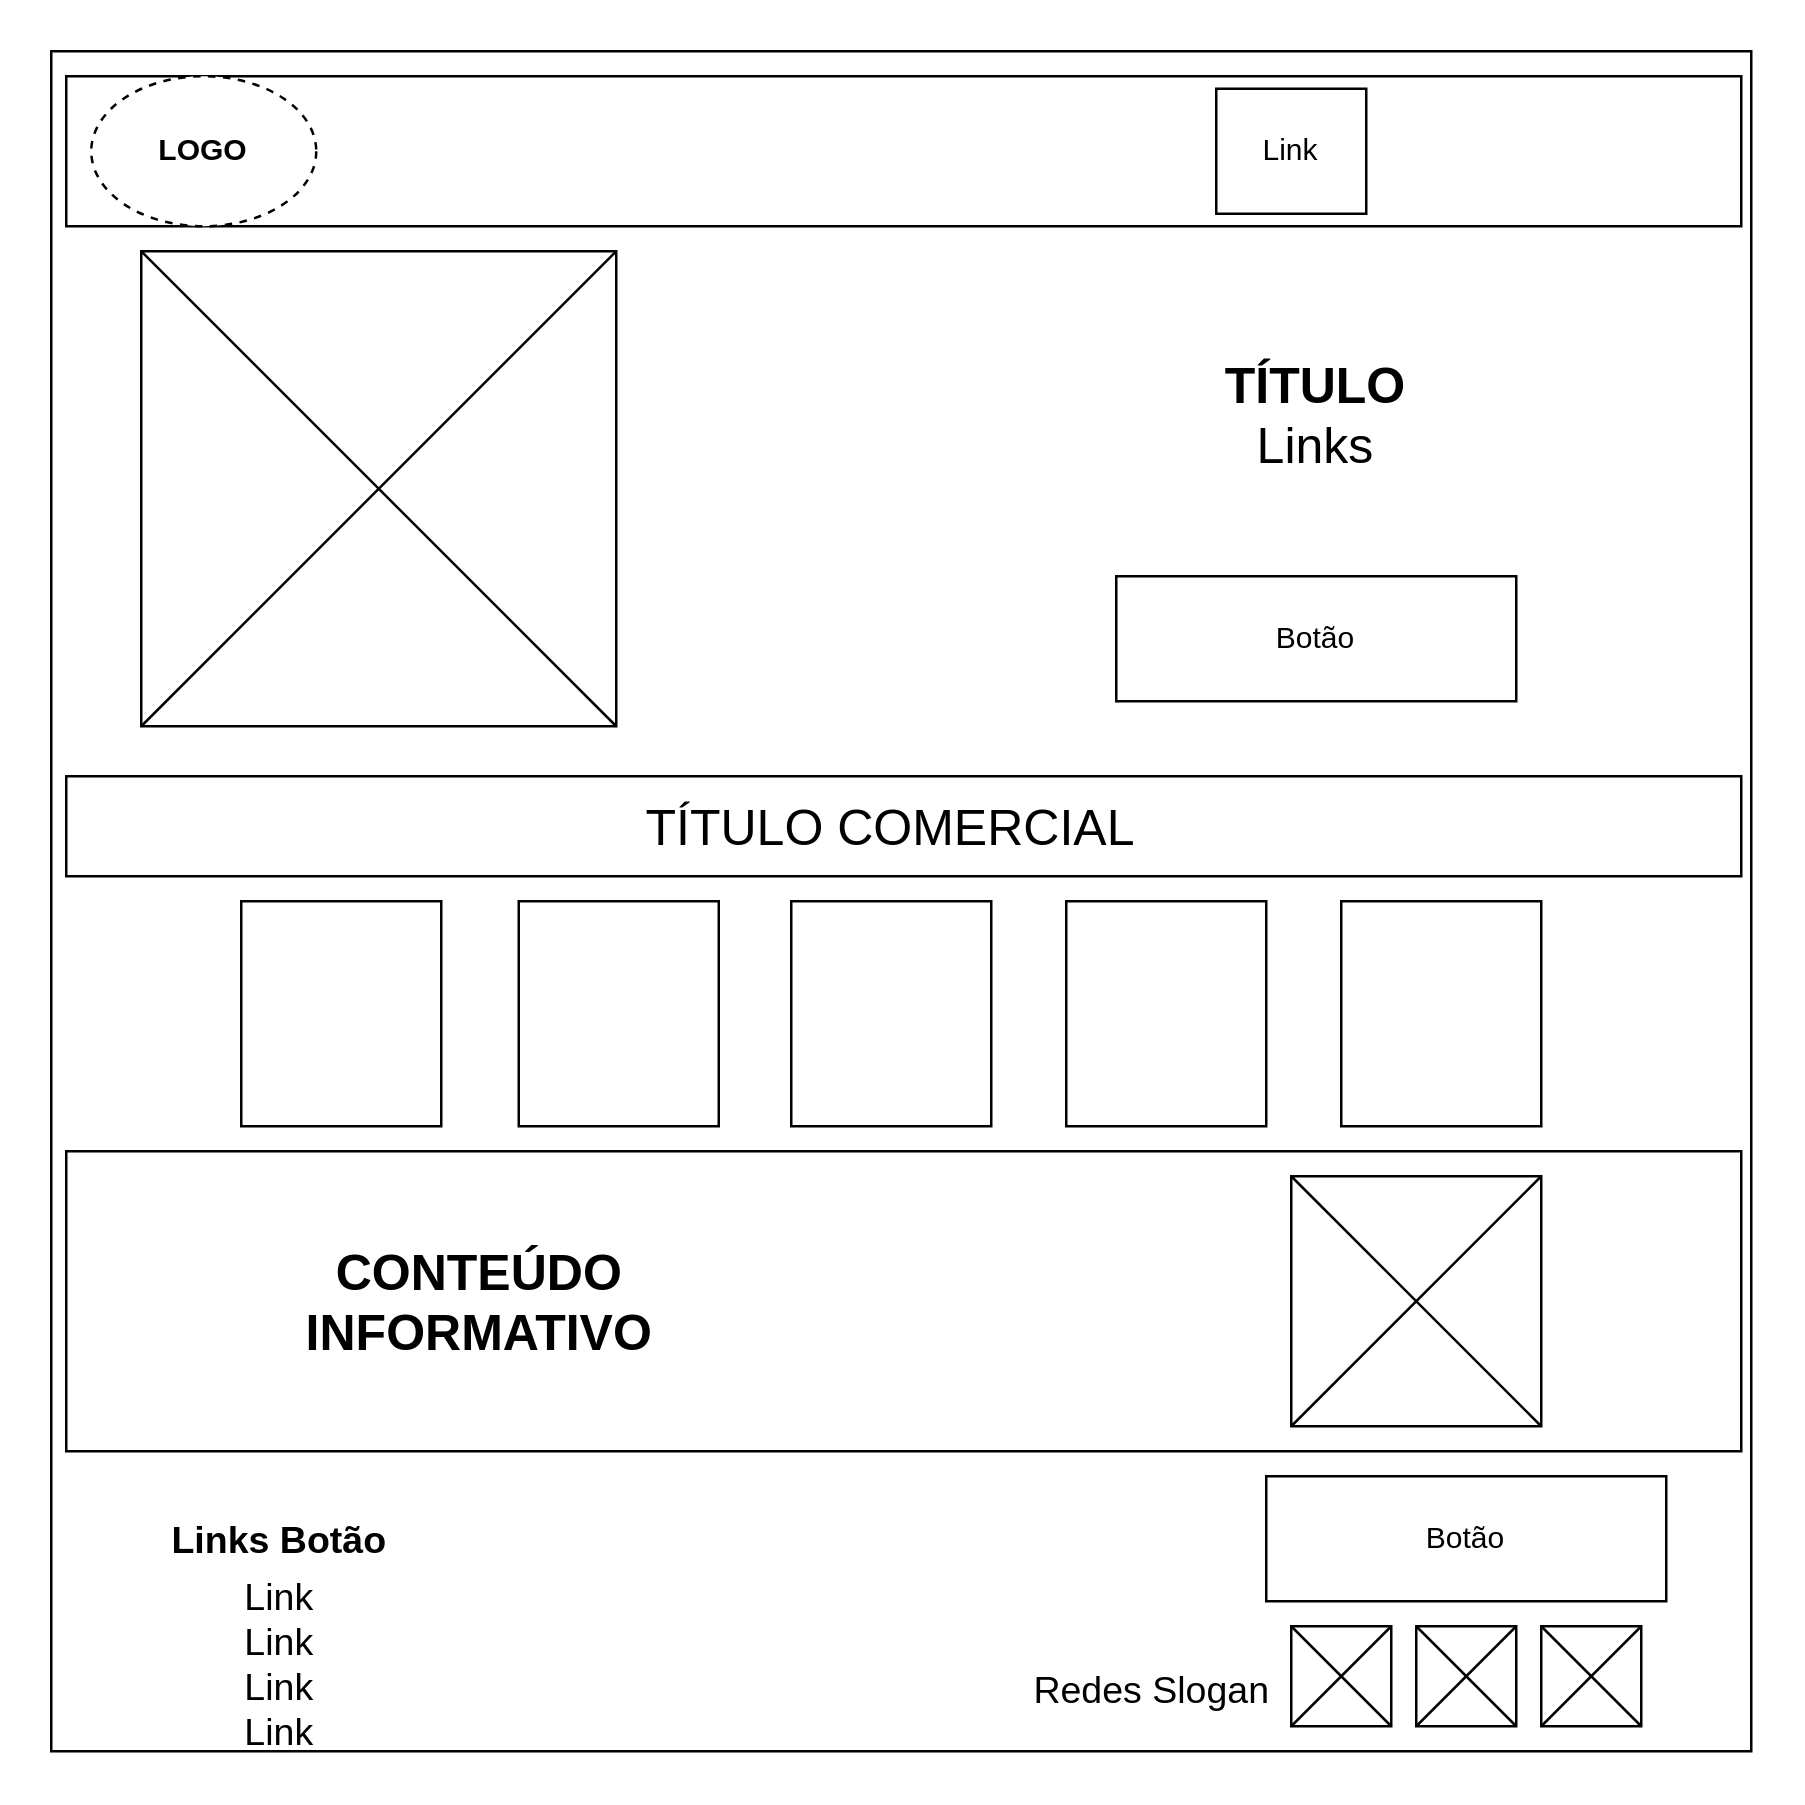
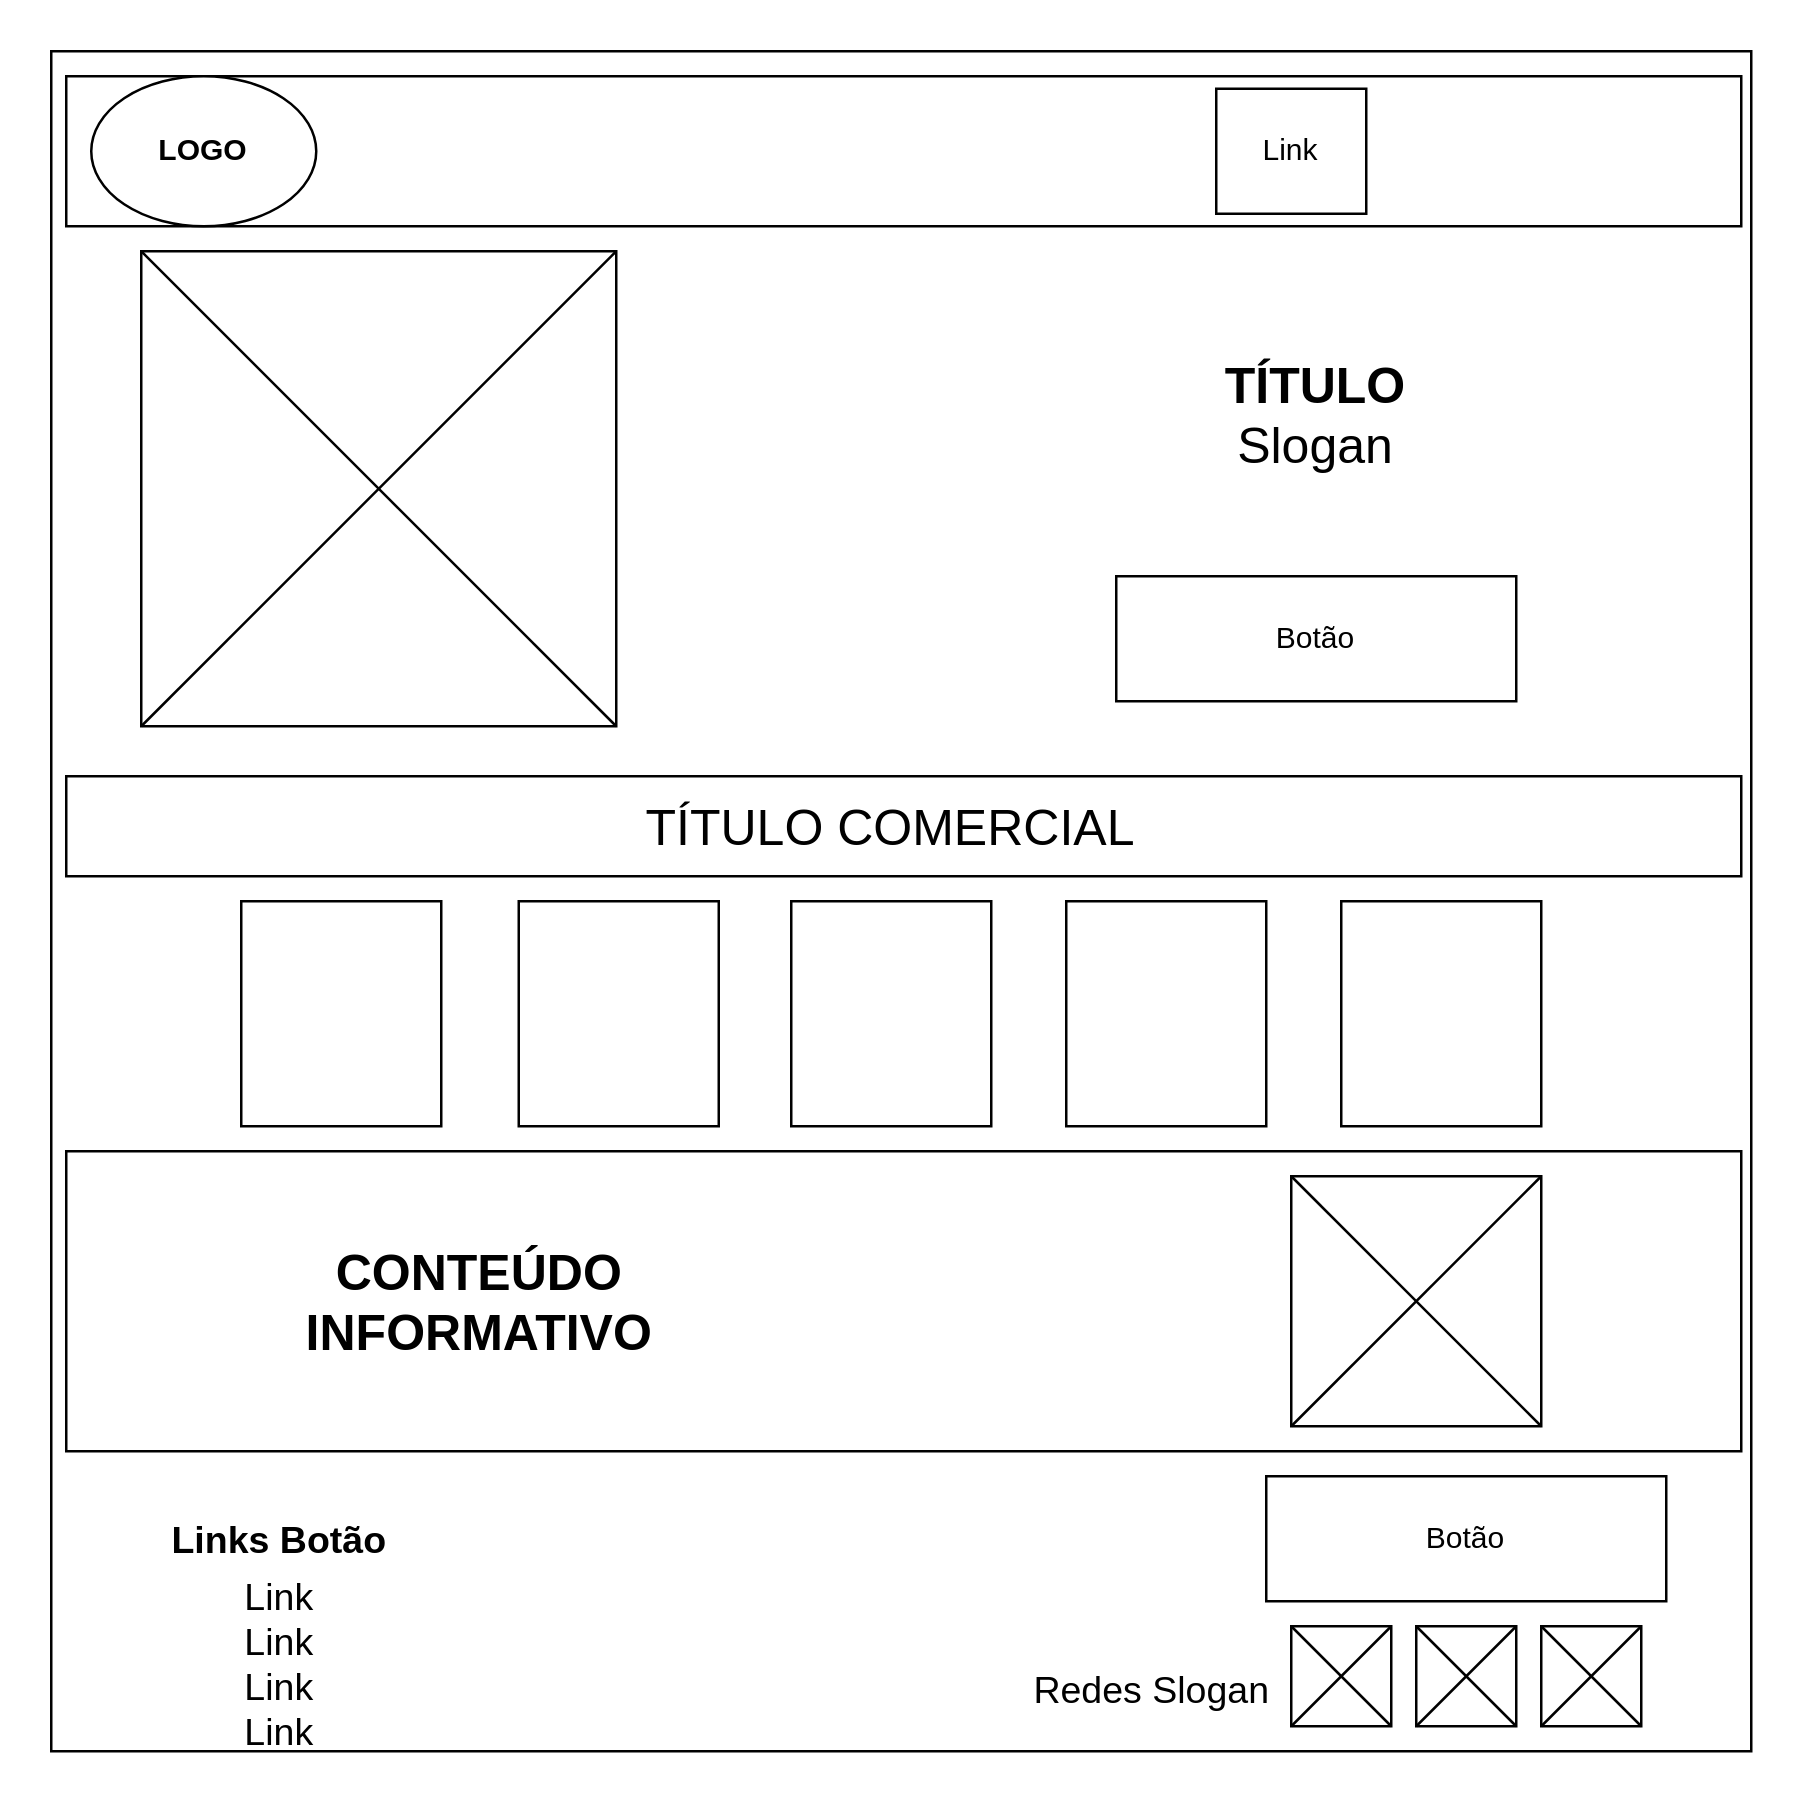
- <mxCell id="4" value="&lt;b&gt;LOGO&lt;/b&gt;" style="ellipse;whiteSpace=wrap;html=1;dashed=1;" vertex="1" parent="1"><mxGeometry x="36" y="30" width="90" height="60" as="geometry" /></mxCell>
+ <mxCell id="4" value="&lt;b&gt;LOGO&lt;/b&gt;" style="ellipse;whiteSpace=wrap;html=1;" vertex="1" parent="1"><mxGeometry x="36" y="30" width="90" height="60" as="geometry" /></mxCell>
- <mxCell id="10" value="&lt;font style=&quot;font-size: 20px;&quot;&gt;&lt;b&gt;TÍTULO&lt;/b&gt;&lt;br&gt;Links&lt;br&gt;&lt;/font&gt;" style="text;html=1;strokeColor=none;fillColor=none;align=center;verticalAlign=middle;whiteSpace=wrap;rounded=0;" vertex="1" parent="1"><mxGeometry x="471" y="150" width="110" height="30" as="geometry" /></mxCell>
+ <mxCell id="10" value="&lt;font style=&quot;font-size: 20px;&quot;&gt;&lt;b&gt;TÍTULO&lt;/b&gt;&lt;br&gt;Slogan&lt;br&gt;&lt;/font&gt;" style="text;html=1;strokeColor=none;fillColor=none;align=center;verticalAlign=middle;whiteSpace=wrap;rounded=0;" vertex="1" parent="1"><mxGeometry x="471" y="150" width="110" height="30" as="geometry" /></mxCell>
